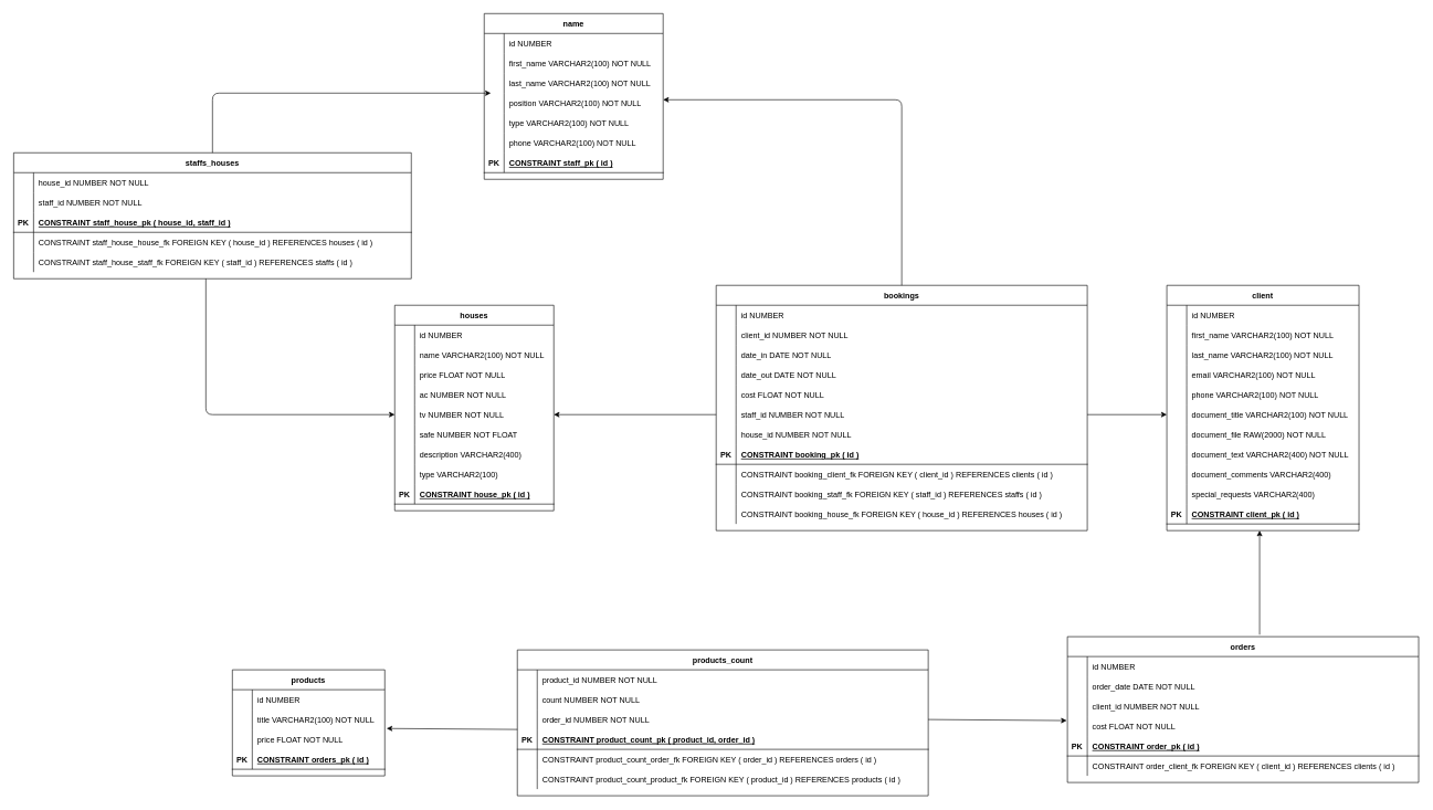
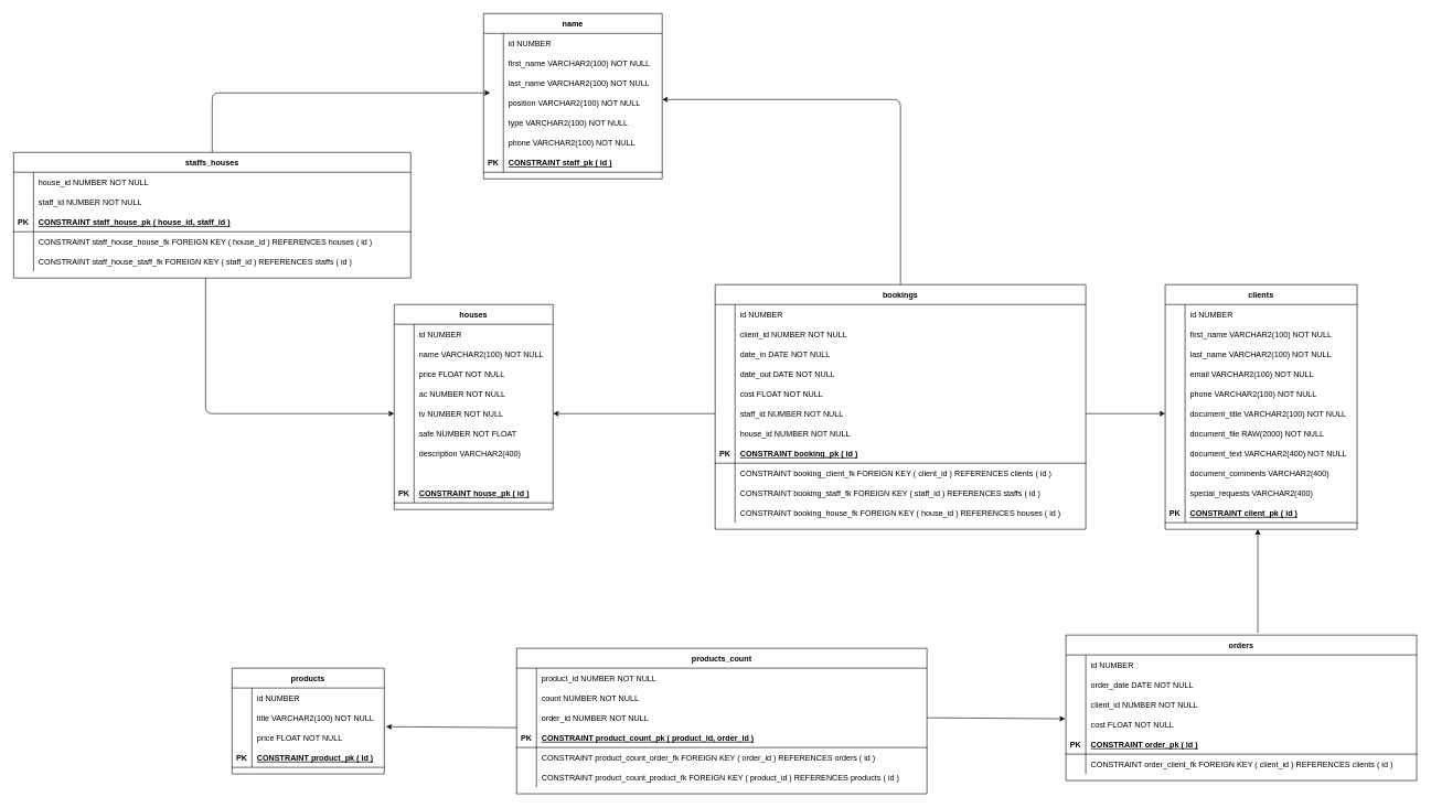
- <mxCell id="2" value="client" style="shape=table;startSize=30;container=1;collapsible=1;childLayout=tableLayout;fixedRows=1;rowLines=0;fontStyle=1;align=center;resizeLast=1;" vertex="1" parent="1"><mxGeometry x="1760" y="430" width="290" height="370" as="geometry" /></mxCell>
+ <mxCell id="2" value="clients" style="shape=table;startSize=30;container=1;collapsible=1;childLayout=tableLayout;fixedRows=1;rowLines=0;fontStyle=1;align=center;resizeLast=1;" vertex="1" parent="1"><mxGeometry x="1760" y="430" width="290" height="370" as="geometry" /></mxCell>
- <mxCell id="82" value="type         VARCHAR2(100)" style="shape=partialRectangle;overflow=hidden;connectable=0;fillColor=none;top=0;left=0;bottom=0;right=0;align=left;spacingLeft=6;" vertex="1" parent="80"><mxGeometry x="30" width="210" height="30" as="geometry" /></mxCell>
- <mxCell id="151" value="CONSTRAINT orders_pk  ( id )" style="shape=partialRectangle;overflow=hidden;connectable=0;fillColor=none;top=0;left=0;bottom=0;right=0;align=left;spacingLeft=6;fontStyle=5;" vertex="1" parent="149"><mxGeometry x="30" width="200" height="30" as="geometry" /></mxCell>
+ <mxCell id="151" value="CONSTRAINT product_pk  ( id )" style="shape=partialRectangle;overflow=hidden;connectable=0;fillColor=none;top=0;left=0;bottom=0;right=0;align=left;spacingLeft=6;fontStyle=5;" vertex="1" parent="149"><mxGeometry x="30" width="200" height="30" as="geometry" /></mxCell>
